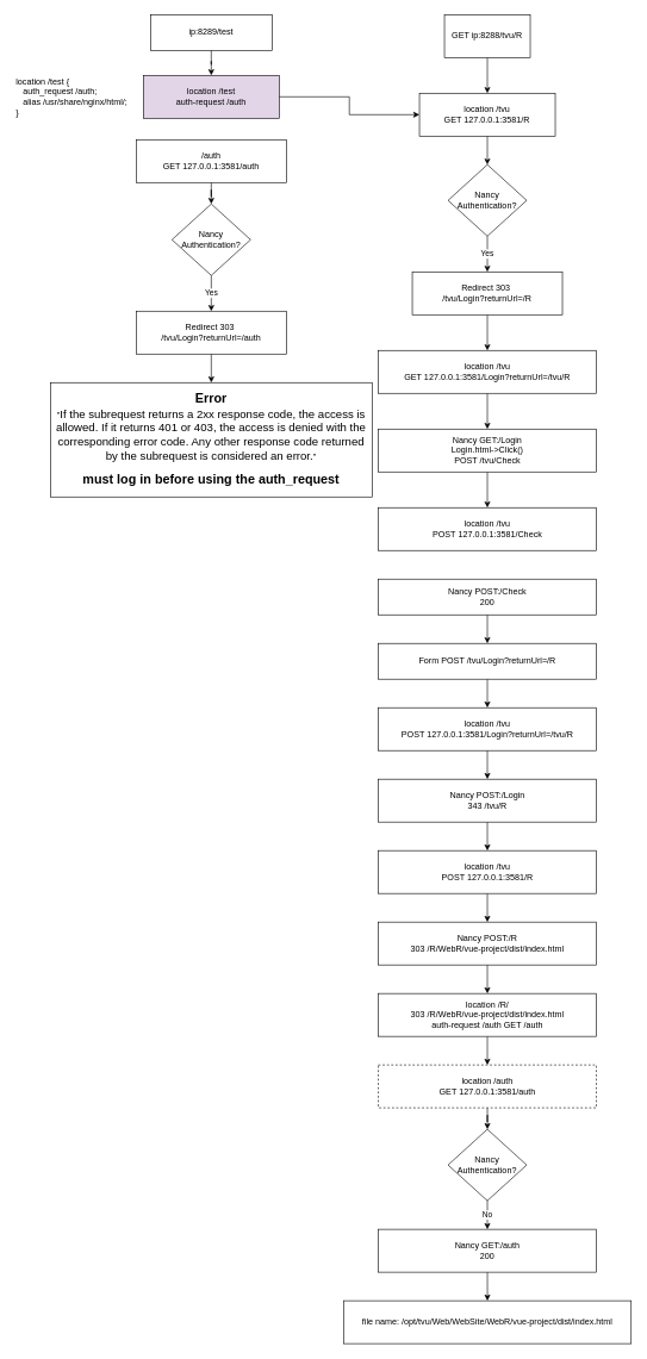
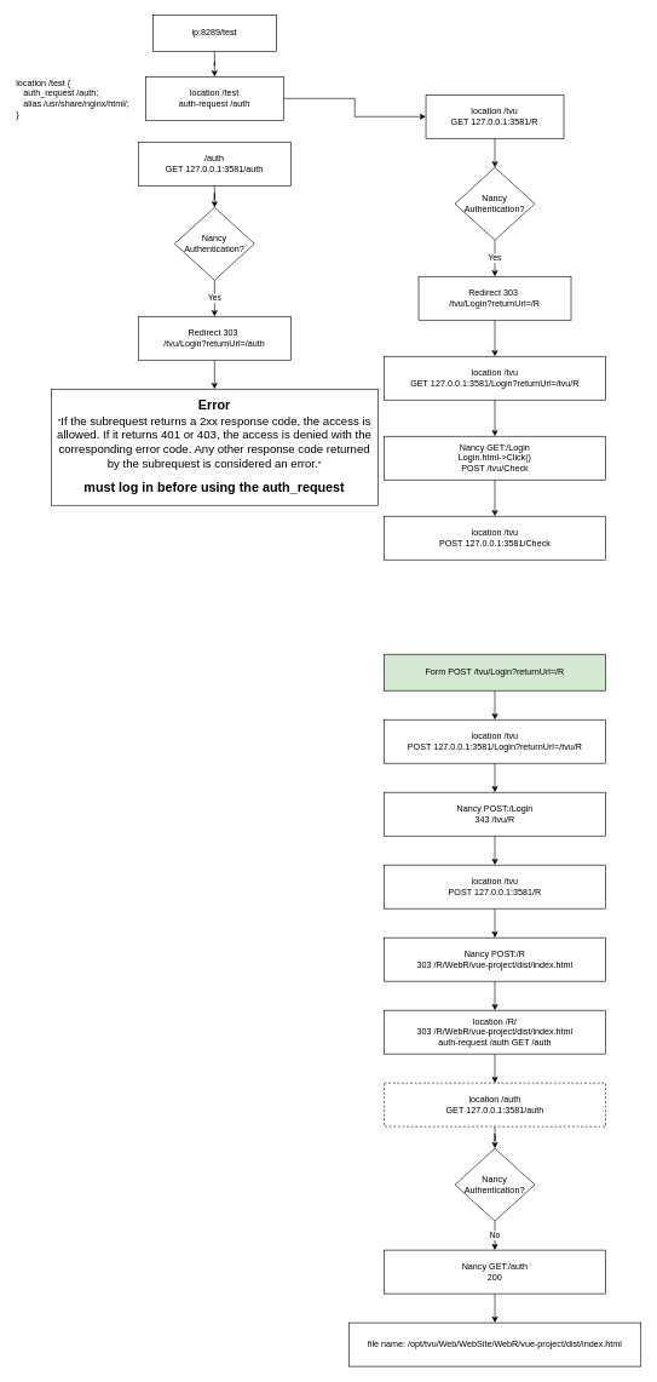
- <mxCell id="15" value="GET ip:8288/tvu/R" style="rounded=0;whiteSpace=wrap;html=1;" parent="1" vertex="1"><mxGeometry x="621.25" y="20" width="120" height="60" as="geometry" /></mxCell>
- <mxCell id="14" value="" style="edgeStyle=orthogonalEdgeStyle;rounded=0;orthogonalLoop=1;jettySize=auto;html=1;" parent="1" source="15" target="11" edge="1"><mxGeometry relative="1" as="geometry" /></mxCell>
- <mxCell id="3" value="location /test&lt;br&gt;auth-request /auth" style="rounded=0;whiteSpace=wrap;html=1;fillColor=#e1d5e7;" parent="1" vertex="1"><mxGeometry x="200" y="105" width="190" height="60" as="geometry" /></mxCell>
+ <mxCell id="3" value="location /test&lt;br&gt;auth-request /auth" style="rounded=0;whiteSpace=wrap;html=1;" parent="1" vertex="1"><mxGeometry x="200" y="105" width="190" height="60" as="geometry" /></mxCell>
- <mxCell id="26" value="Nancy POST:/Check&lt;br&gt;200" style="rounded=0;whiteSpace=wrap;html=1;" parent="1" vertex="1"><mxGeometry x="528.75" y="810" width="305" height="50" as="geometry" /></mxCell>
- <mxCell id="25" value="" style="edgeStyle=orthogonalEdgeStyle;rounded=0;orthogonalLoop=1;jettySize=auto;html=1;" parent="1" source="26" target="28" edge="1"><mxGeometry relative="1" as="geometry" /></mxCell>
- <mxCell id="28" value="Form POST /tvu/Login?returnUrl=/R" style="rounded=0;whiteSpace=wrap;html=1;" parent="1" vertex="1"><mxGeometry x="528.75" y="900" width="305" height="50" as="geometry" /></mxCell>
+ <mxCell id="28" value="Form POST /tvu/Login?returnUrl=/R" style="rounded=0;whiteSpace=wrap;html=1;fillColor=#d5e8d4;" parent="1" vertex="1"><mxGeometry x="528.75" y="900" width="305" height="50" as="geometry" /></mxCell>
